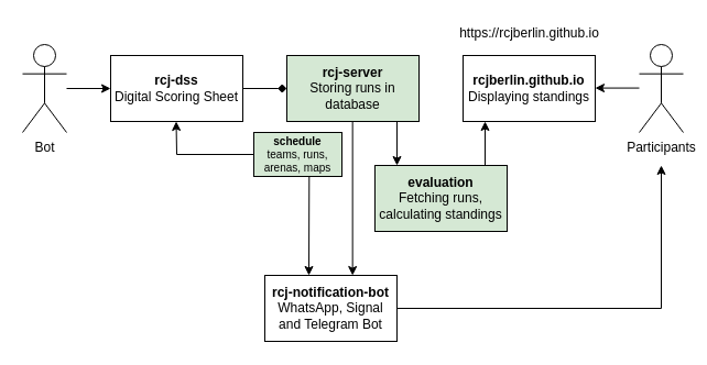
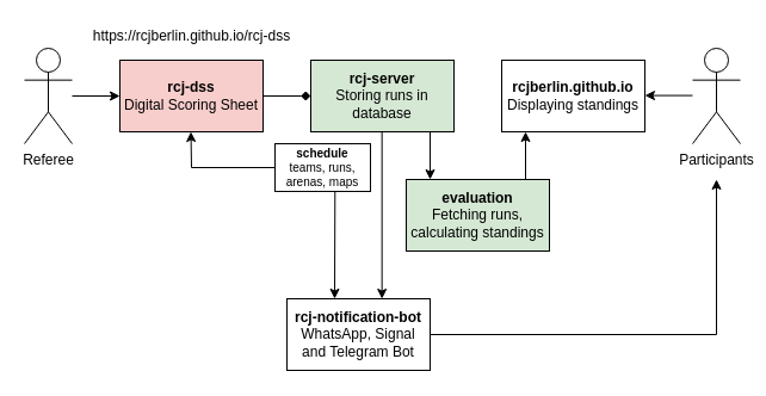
+ <mxCell id="13" value="https://rcjberlin.github.io/rcj-dss" style="text;html=1;align=center;verticalAlign=middle;resizable=0;points=[];autosize=1;" parent="1" vertex="1"><mxGeometry x="70" y="20" width="180" height="20" as="geometry" /></mxCell>
- <mxCell id="14" value="&lt;div&gt;https://rcjberlin.github.io&lt;/div&gt;" style="text;html=1;align=center;verticalAlign=middle;resizable=0;points=[];autosize=1;" parent="1" vertex="1"><mxGeometry x="410" y="20" width="140" height="20" as="geometry" /></mxCell>
- <mxCell id="4" value="&lt;div&gt;&lt;b&gt;rcj-dss&lt;/b&gt;&lt;/div&gt;&lt;div&gt;Digital Scoring Sheet&lt;/div&gt;" style="rounded=0;whiteSpace=wrap;html=1;" parent="1" vertex="1"><mxGeometry x="100" y="50" width="120" height="60" as="geometry" /></mxCell>
+ <mxCell id="4" value="&lt;div&gt;&lt;b&gt;rcj-dss&lt;/b&gt;&lt;/div&gt;&lt;div&gt;Digital Scoring Sheet&lt;/div&gt;" style="rounded=0;whiteSpace=wrap;html=1;fillColor=#f8cecc;" parent="1" vertex="1"><mxGeometry x="100" y="50" width="120" height="60" as="geometry" /></mxCell>
- <mxCell id="2" value="&lt;div&gt;Bot&lt;/div&gt;" style="shape=umlActor;verticalLabelPosition=bottom;labelBackgroundColor=none;verticalAlign=top;html=1;outlineConnect=0;" parent="1" vertex="1"><mxGeometry x="20" y="40" width="40" height="80" as="geometry" /></mxCell>
+ <mxCell id="2" value="&lt;div&gt;Referee&lt;/div&gt;" style="shape=umlActor;verticalLabelPosition=bottom;labelBackgroundColor=none;verticalAlign=top;html=1;outlineConnect=0;" parent="1" vertex="1"><mxGeometry x="20" y="40" width="40" height="80" as="geometry" /></mxCell>
- <mxCell id="17" value="&lt;div style=&quot;font-size: 10px&quot;&gt;&lt;b&gt;&lt;font style=&quot;font-size: 10px&quot;&gt;schedule&lt;/font&gt;&lt;/b&gt;&lt;/div&gt;&lt;div style=&quot;font-size: 10px&quot;&gt;&lt;font style=&quot;font-size: 10px&quot;&gt;teams, runs, arenas, maps&lt;/font&gt;&lt;br&gt;&lt;/div&gt;" style="rounded=0;whiteSpace=wrap;html=1;fillColor=#d5e8d4;" parent="1" vertex="1"><mxGeometry x="230" y="120" width="80" height="40" as="geometry" /></mxCell>
+ <mxCell id="17" value="&lt;div style=&quot;font-size: 10px&quot;&gt;&lt;b&gt;&lt;font style=&quot;font-size: 10px&quot;&gt;schedule&lt;/font&gt;&lt;/b&gt;&lt;/div&gt;&lt;div style=&quot;font-size: 10px&quot;&gt;&lt;font style=&quot;font-size: 10px&quot;&gt;teams, runs, arenas, maps&lt;/font&gt;&lt;br&gt;&lt;/div&gt;" style="rounded=0;whiteSpace=wrap;html=1;" parent="1" vertex="1"><mxGeometry x="230" y="120" width="80" height="40" as="geometry" /></mxCell>
